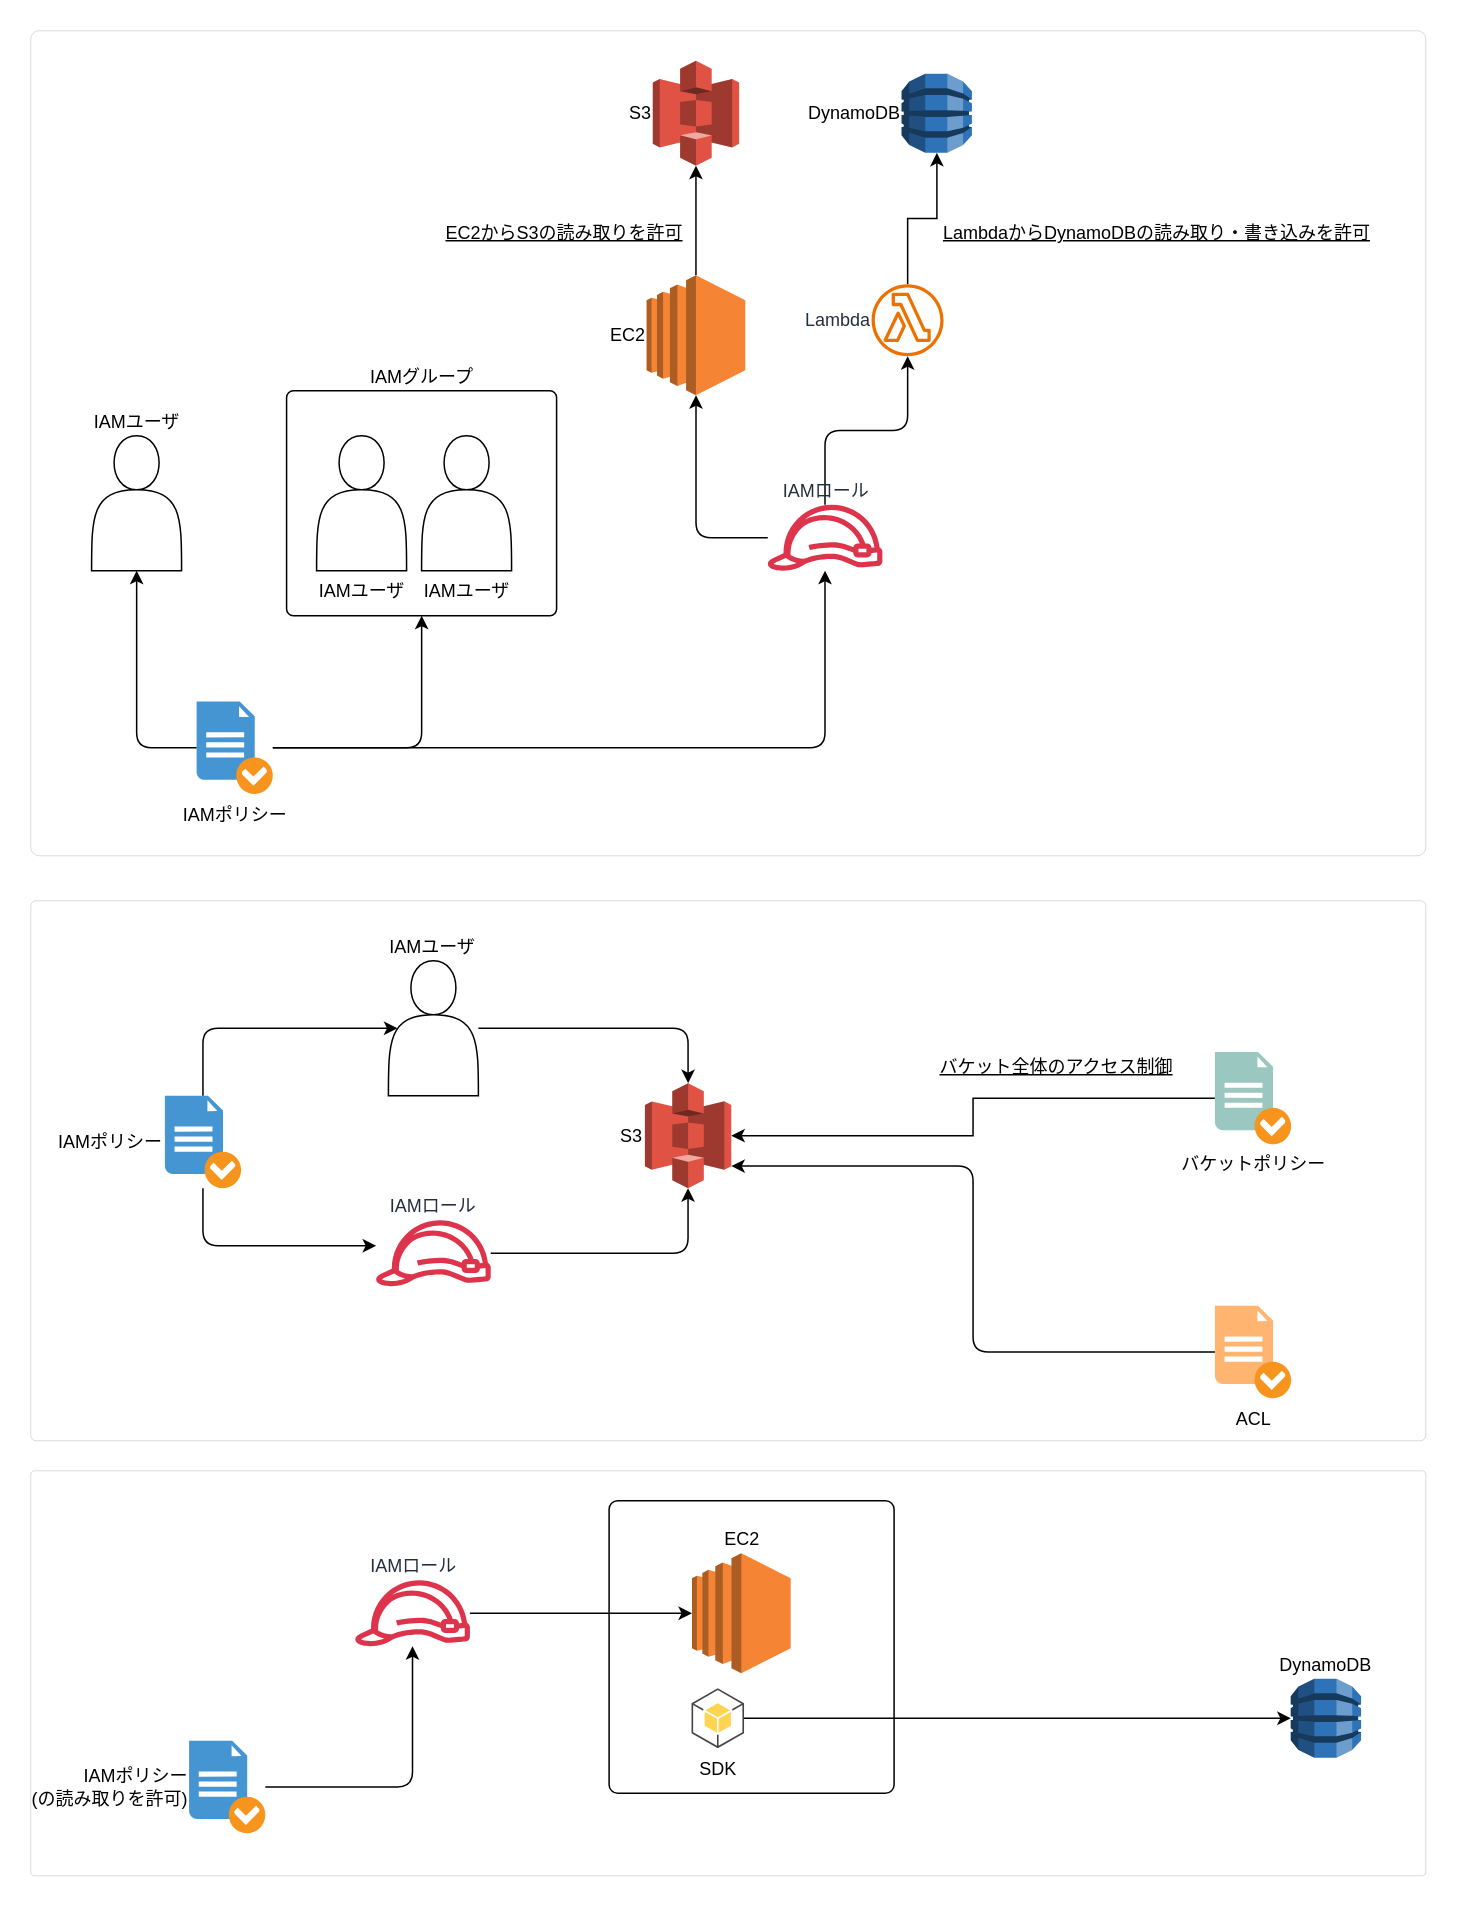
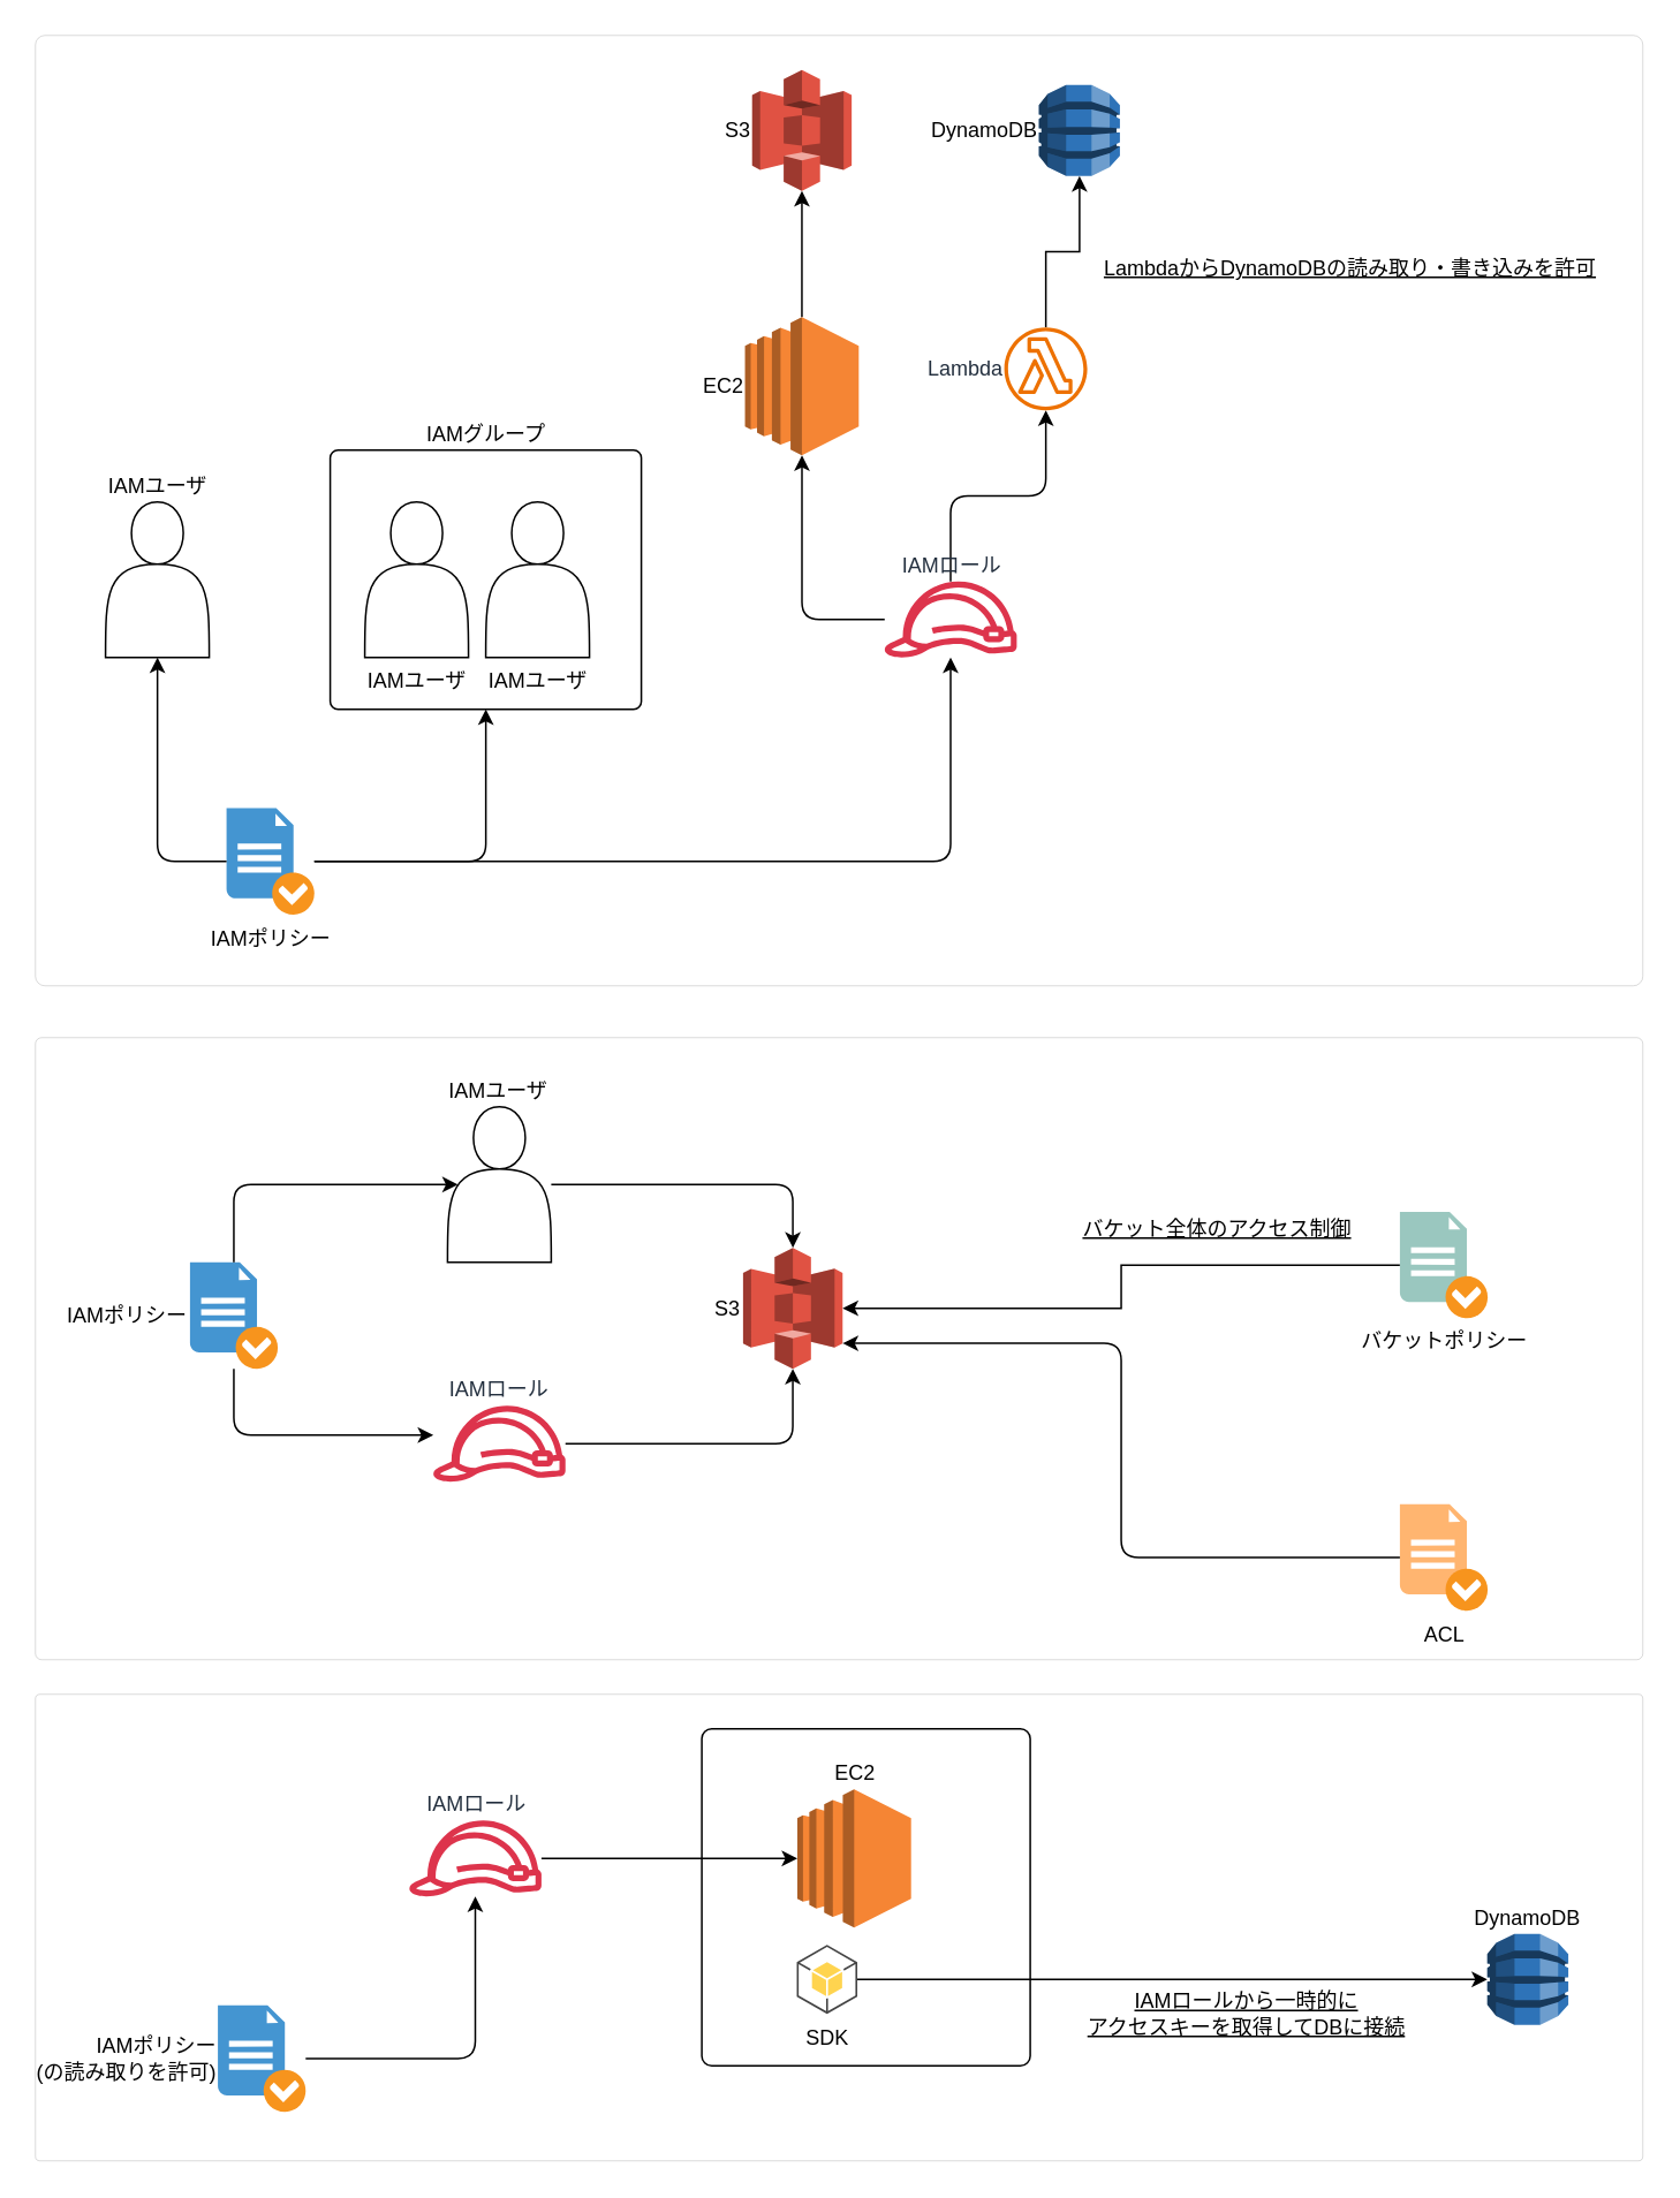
- <mxCell id="22" value="EC2からS3の読み取りを許可" style="text;html=1;strokeColor=none;fillColor=none;align=center;verticalAlign=middle;whiteSpace=wrap;rounded=0;fontStyle=4" vertex="1" parent="1"><mxGeometry x="290.56" y="140" width="170" height="30" as="geometry" /></mxCell>
- <mxCell id="23" value="LambdaからDynamoDBの読み取り・書き込みを許可" style="text;html=1;strokeColor=none;fillColor=none;align=center;verticalAlign=middle;whiteSpace=wrap;rounded=0;fontStyle=4" vertex="1" parent="1"><mxGeometry x="610.56" y="140" width="320" height="30" as="geometry" /></mxCell>
+ <mxCell id="23" value="LambdaからDynamoDBの読み取り・書き込みを許可" style="text;html=1;strokeColor=none;fillColor=none;align=center;verticalAlign=middle;whiteSpace=wrap;rounded=0;fontStyle=4" vertex="1" parent="1"><mxGeometry x="620.56" y="140" width="320" height="30" as="geometry" /></mxCell>
+ <mxCell id="46" value="IAMロールから一時的に&lt;br&gt;アクセスキーを取得してDBに接続" style="text;html=1;strokeColor=none;fillColor=none;align=center;verticalAlign=middle;whiteSpace=wrap;rounded=0;fontStyle=4" vertex="1" parent="1"><mxGeometry x="605.56" y="1150" width="230" height="30" as="geometry" /></mxCell>
